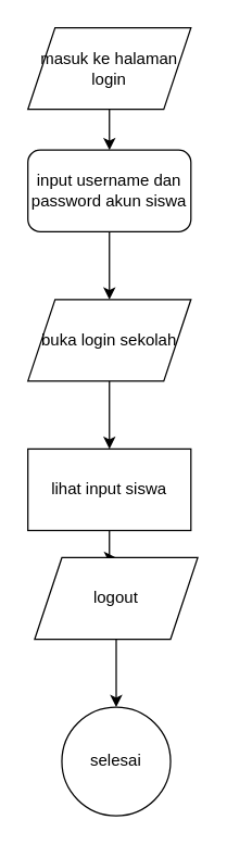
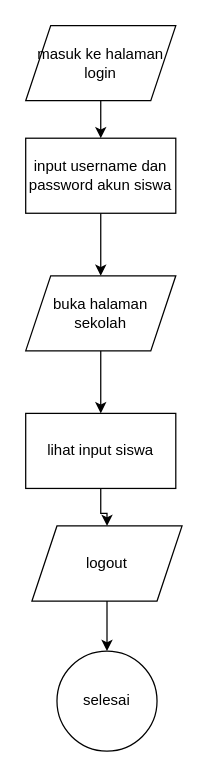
- <mxCell id="5" value="input username dan password akun siswa" style="whiteSpace=wrap;html=1;rounded=1;" parent="1" vertex="1"><mxGeometry x="20" y="110" width="120" height="60" as="geometry" /></mxCell>
+ <mxCell id="5" value="input username dan password akun siswa" style="rounded=0;whiteSpace=wrap;html=1;" parent="1" vertex="1"><mxGeometry x="20" y="110" width="120" height="60" as="geometry" /></mxCell>
- <mxCell id="7" value="buka login sekolah" style="shape=parallelogram;perimeter=parallelogramPerimeter;whiteSpace=wrap;html=1;fixedSize=1;rounded=0;" parent="1" vertex="1"><mxGeometry x="20" y="220" width="120" height="60" as="geometry" /></mxCell>
+ <mxCell id="7" value="buka halaman sekolah" style="shape=parallelogram;perimeter=parallelogramPerimeter;whiteSpace=wrap;html=1;fixedSize=1;rounded=0;" parent="1" vertex="1"><mxGeometry x="20" y="220" width="120" height="60" as="geometry" /></mxCell>
- <mxCell id="12" value="logout" style="shape=parallelogram;perimeter=parallelogramPerimeter;whiteSpace=wrap;html=1;fixedSize=1;" parent="1" vertex="1"><mxGeometry x="25" y="410" width="120" height="60" as="geometry" /></mxCell>
+ <mxCell id="12" value="logout" style="shape=parallelogram;perimeter=parallelogramPerimeter;whiteSpace=wrap;html=1;fixedSize=1;" parent="1" vertex="1"><mxGeometry x="25" y="420" width="120" height="60" as="geometry" /></mxCell>
